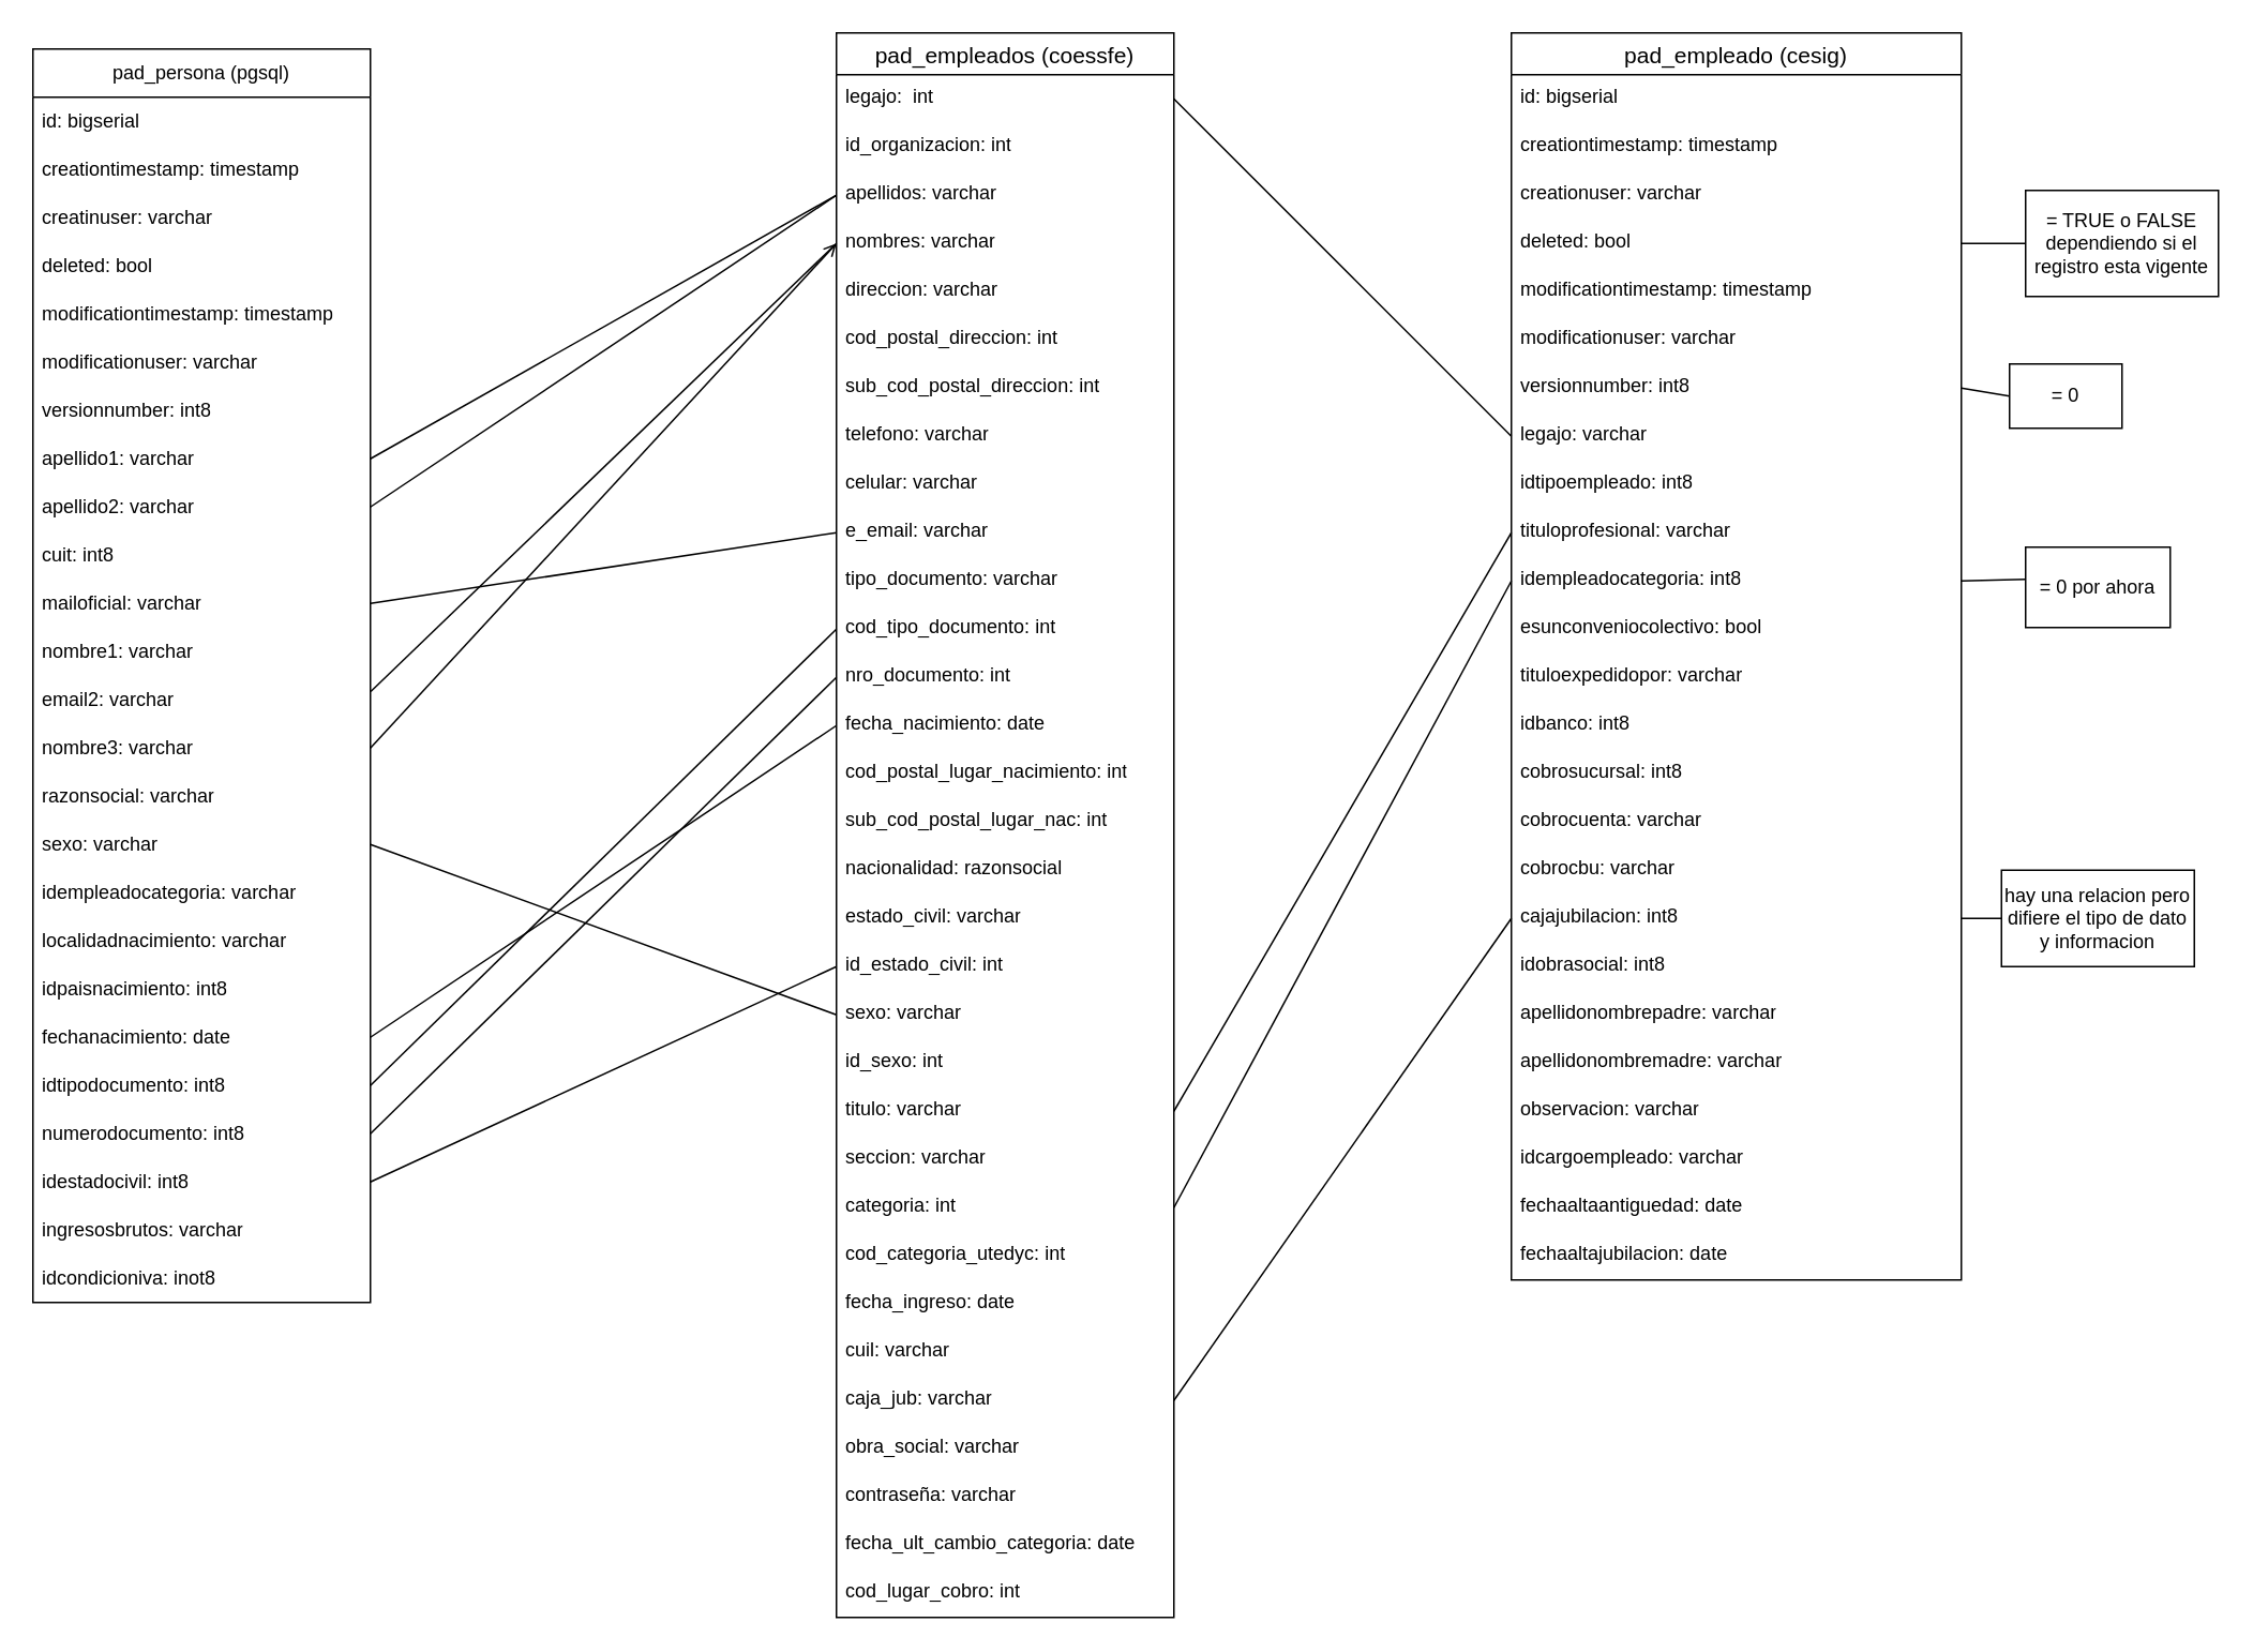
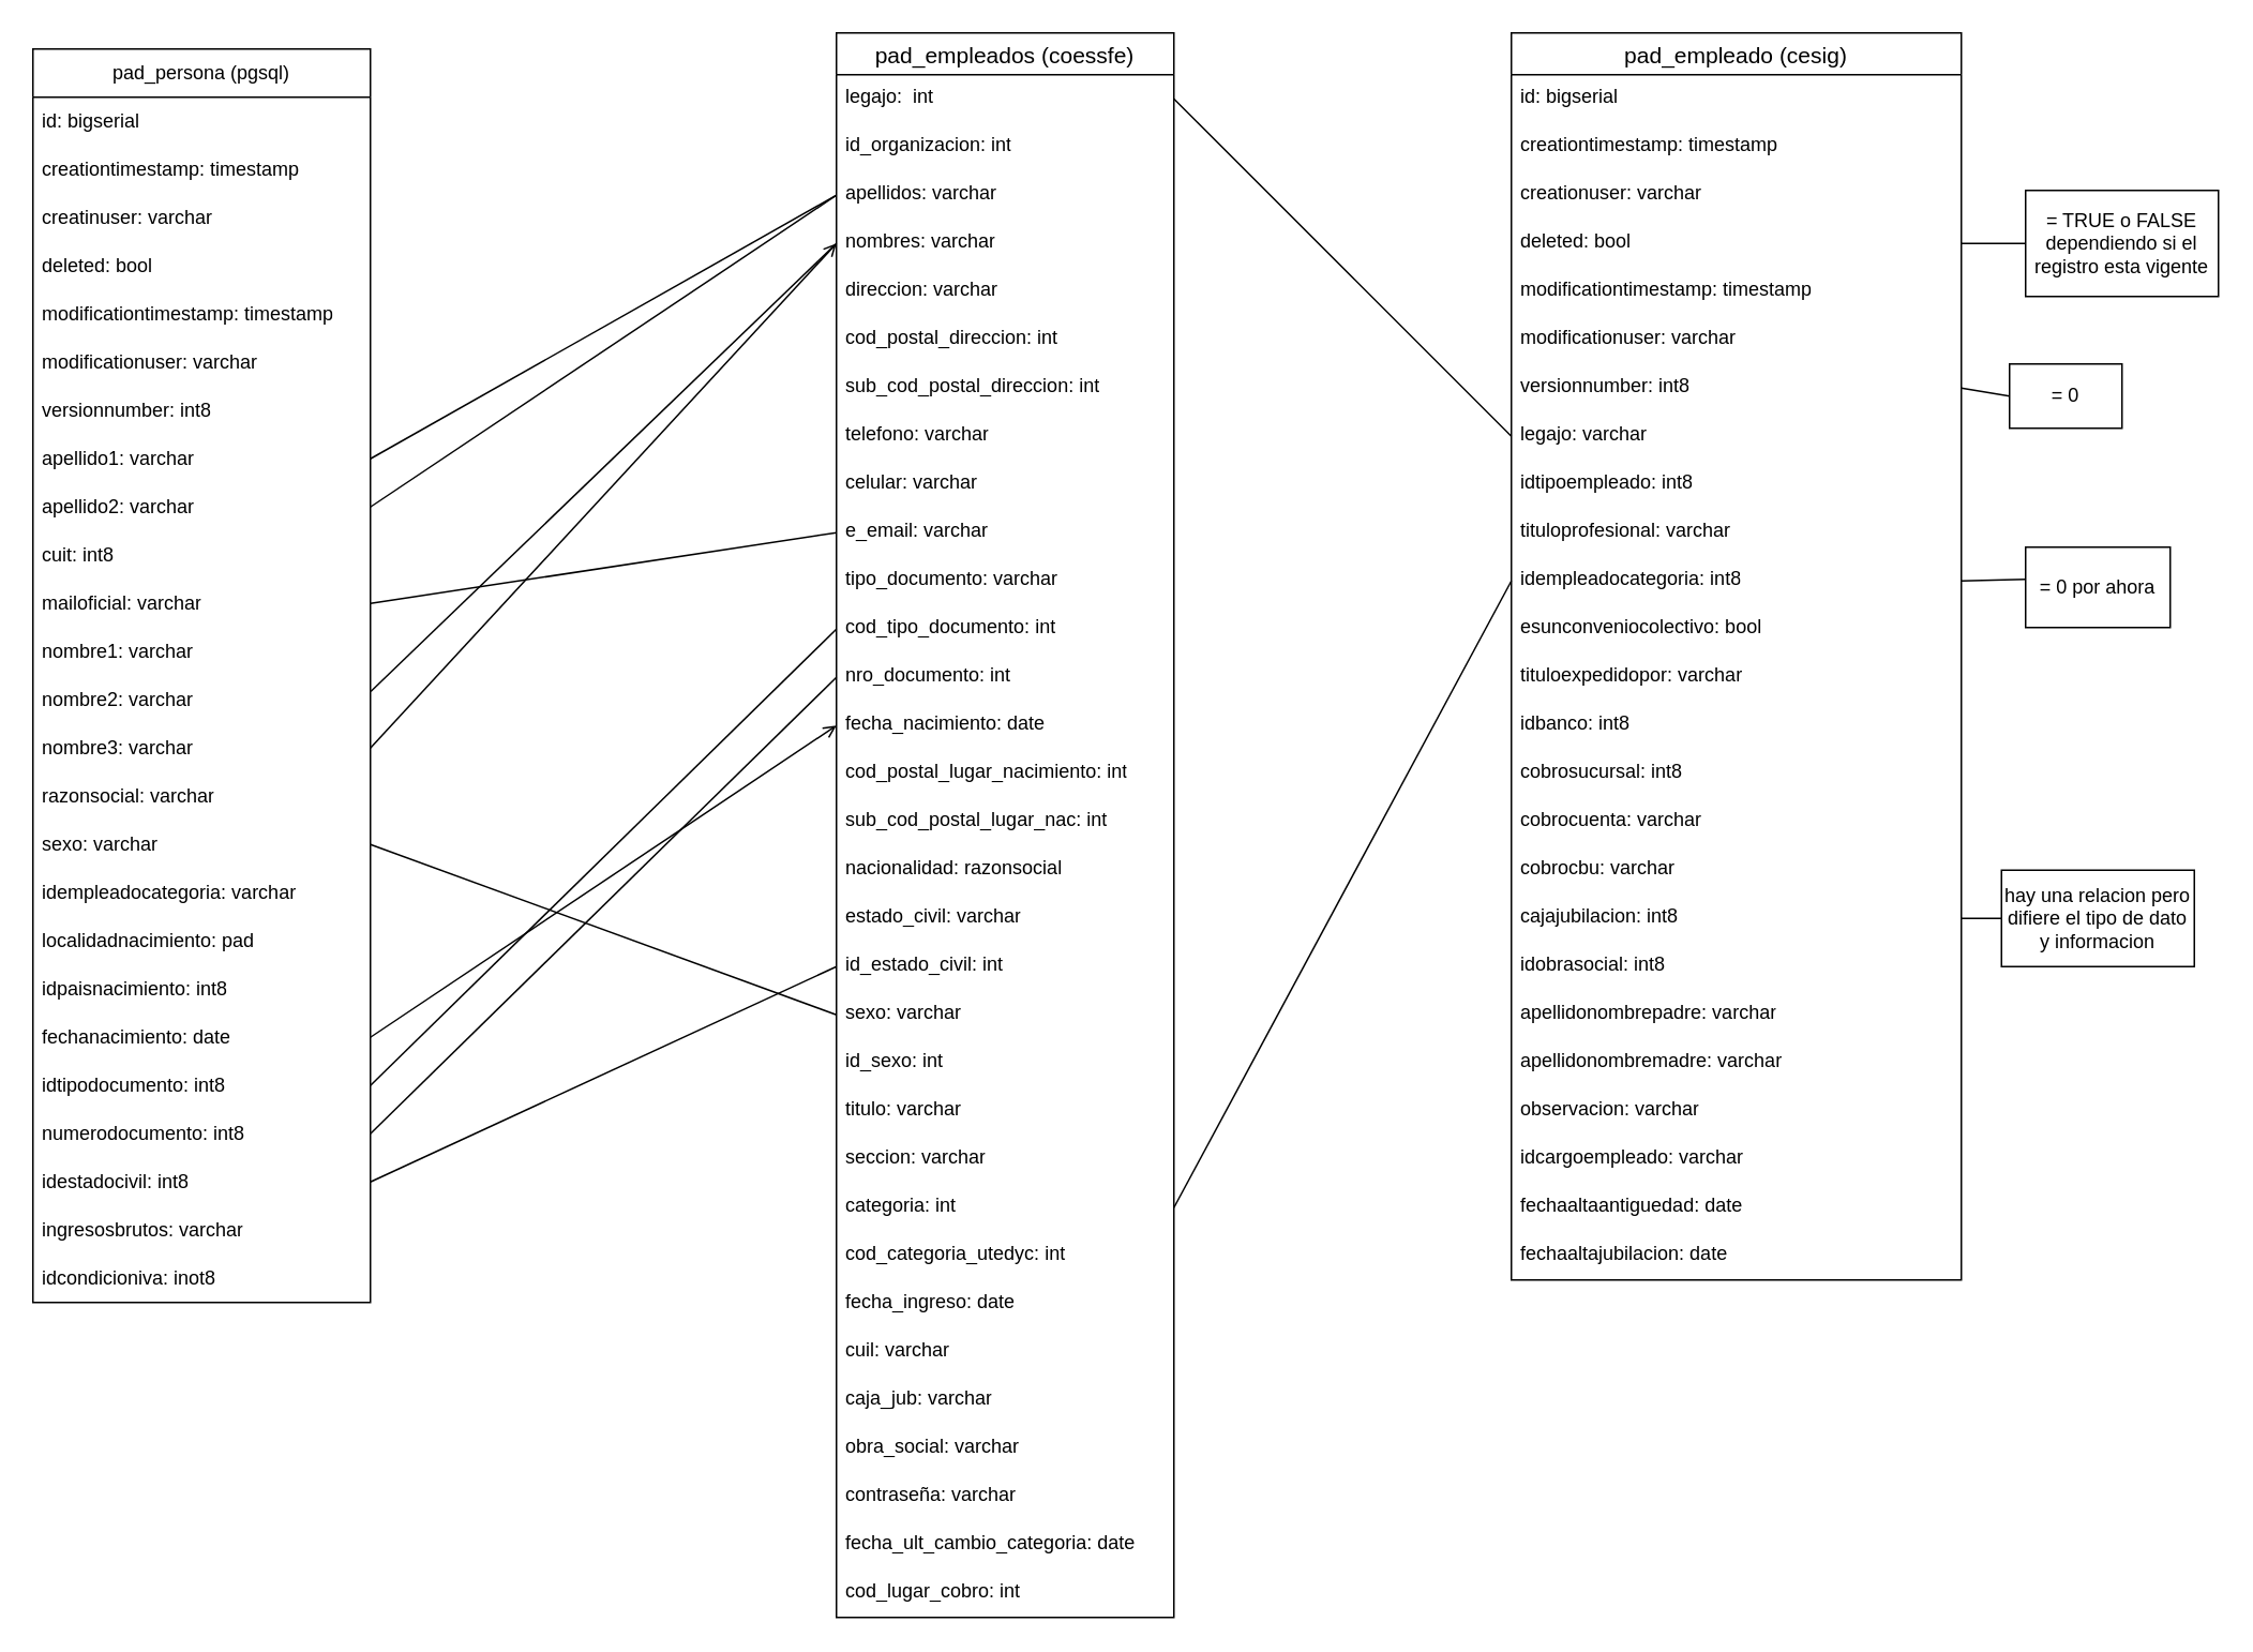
- <mxCell id="75" value="email2: varchar" style="text;strokeColor=none;fillColor=none;align=left;verticalAlign=middle;spacingLeft=4;spacingRight=4;overflow=hidden;points=[[0,0.5],[1,0.5]];portConstraint=eastwest;rotatable=0;whiteSpace=wrap;html=1;" vertex="1" parent="62"><mxGeometry y="390" width="210" height="30" as="geometry" /></mxCell>
+ <mxCell id="75" value="nombre2: varchar" style="text;strokeColor=none;fillColor=none;align=left;verticalAlign=middle;spacingLeft=4;spacingRight=4;overflow=hidden;points=[[0,0.5],[1,0.5]];portConstraint=eastwest;rotatable=0;whiteSpace=wrap;html=1;" vertex="1" parent="62"><mxGeometry y="390" width="210" height="30" as="geometry" /></mxCell>
- <mxCell id="98" value="" style="endArrow=none;html=1;rounded=0;exitX=1;exitY=0.5;exitDx=0;exitDy=0;entryX=0;entryY=0.5;entryDx=0;entryDy=0;" edge="1" parent="1" source="82" target="16"><mxGeometry width="50" height="50" relative="1" as="geometry"><mxPoint x="360" y="640" as="sourcePoint" /><mxPoint x="410" y="590" as="targetPoint" /></mxGeometry></mxCell>
+ <mxCell id="98" value="" style="endArrow=open;html=1;rounded=0;exitX=1;exitY=0.5;exitDx=0;exitDy=0;entryX=0;entryY=0.5;entryDx=0;entryDy=0;" edge="1" parent="1" source="82" target="16"><mxGeometry width="50" height="50" relative="1" as="geometry"><mxPoint x="360" y="640" as="sourcePoint" /><mxPoint x="410" y="590" as="targetPoint" /></mxGeometry></mxCell>
- <mxCell id="97" value="" style="endArrow=none;html=1;rounded=0;entryX=1;entryY=0.5;entryDx=0;entryDy=0;exitX=0;exitY=0.5;exitDx=0;exitDy=0;" edge="1" parent="1" source="45" target="24"><mxGeometry width="50" height="50" relative="1" as="geometry"><mxPoint x="800" y="720" as="sourcePoint" /><mxPoint x="480" y="690" as="targetPoint" /></mxGeometry></mxCell>
- <mxCell id="80" value="localidadnacimiento: varchar" style="text;strokeColor=none;fillColor=none;align=left;verticalAlign=middle;spacingLeft=4;spacingRight=4;overflow=hidden;points=[[0,0.5],[1,0.5]];portConstraint=eastwest;rotatable=0;whiteSpace=wrap;html=1;" vertex="1" parent="62"><mxGeometry y="540" width="210" height="30" as="geometry" /></mxCell>
+ <mxCell id="80" value="localidadnacimiento: pad" style="text;strokeColor=none;fillColor=none;align=left;verticalAlign=middle;spacingLeft=4;spacingRight=4;overflow=hidden;points=[[0,0.5],[1,0.5]];portConstraint=eastwest;rotatable=0;whiteSpace=wrap;html=1;" vertex="1" parent="62"><mxGeometry y="540" width="210" height="30" as="geometry" /></mxCell>
- <mxCell id="99" value="" style="endArrow=none;html=1;rounded=0;exitX=1;exitY=0.5;exitDx=0;exitDy=0;entryX=0;entryY=0.5;entryDx=0;entryDy=0;" edge="1" parent="1" source="30" target="53"><mxGeometry width="50" height="50" relative="1" as="geometry"><mxPoint x="830" y="790" as="sourcePoint" /><mxPoint x="880" y="740" as="targetPoint" /></mxGeometry></mxCell>
